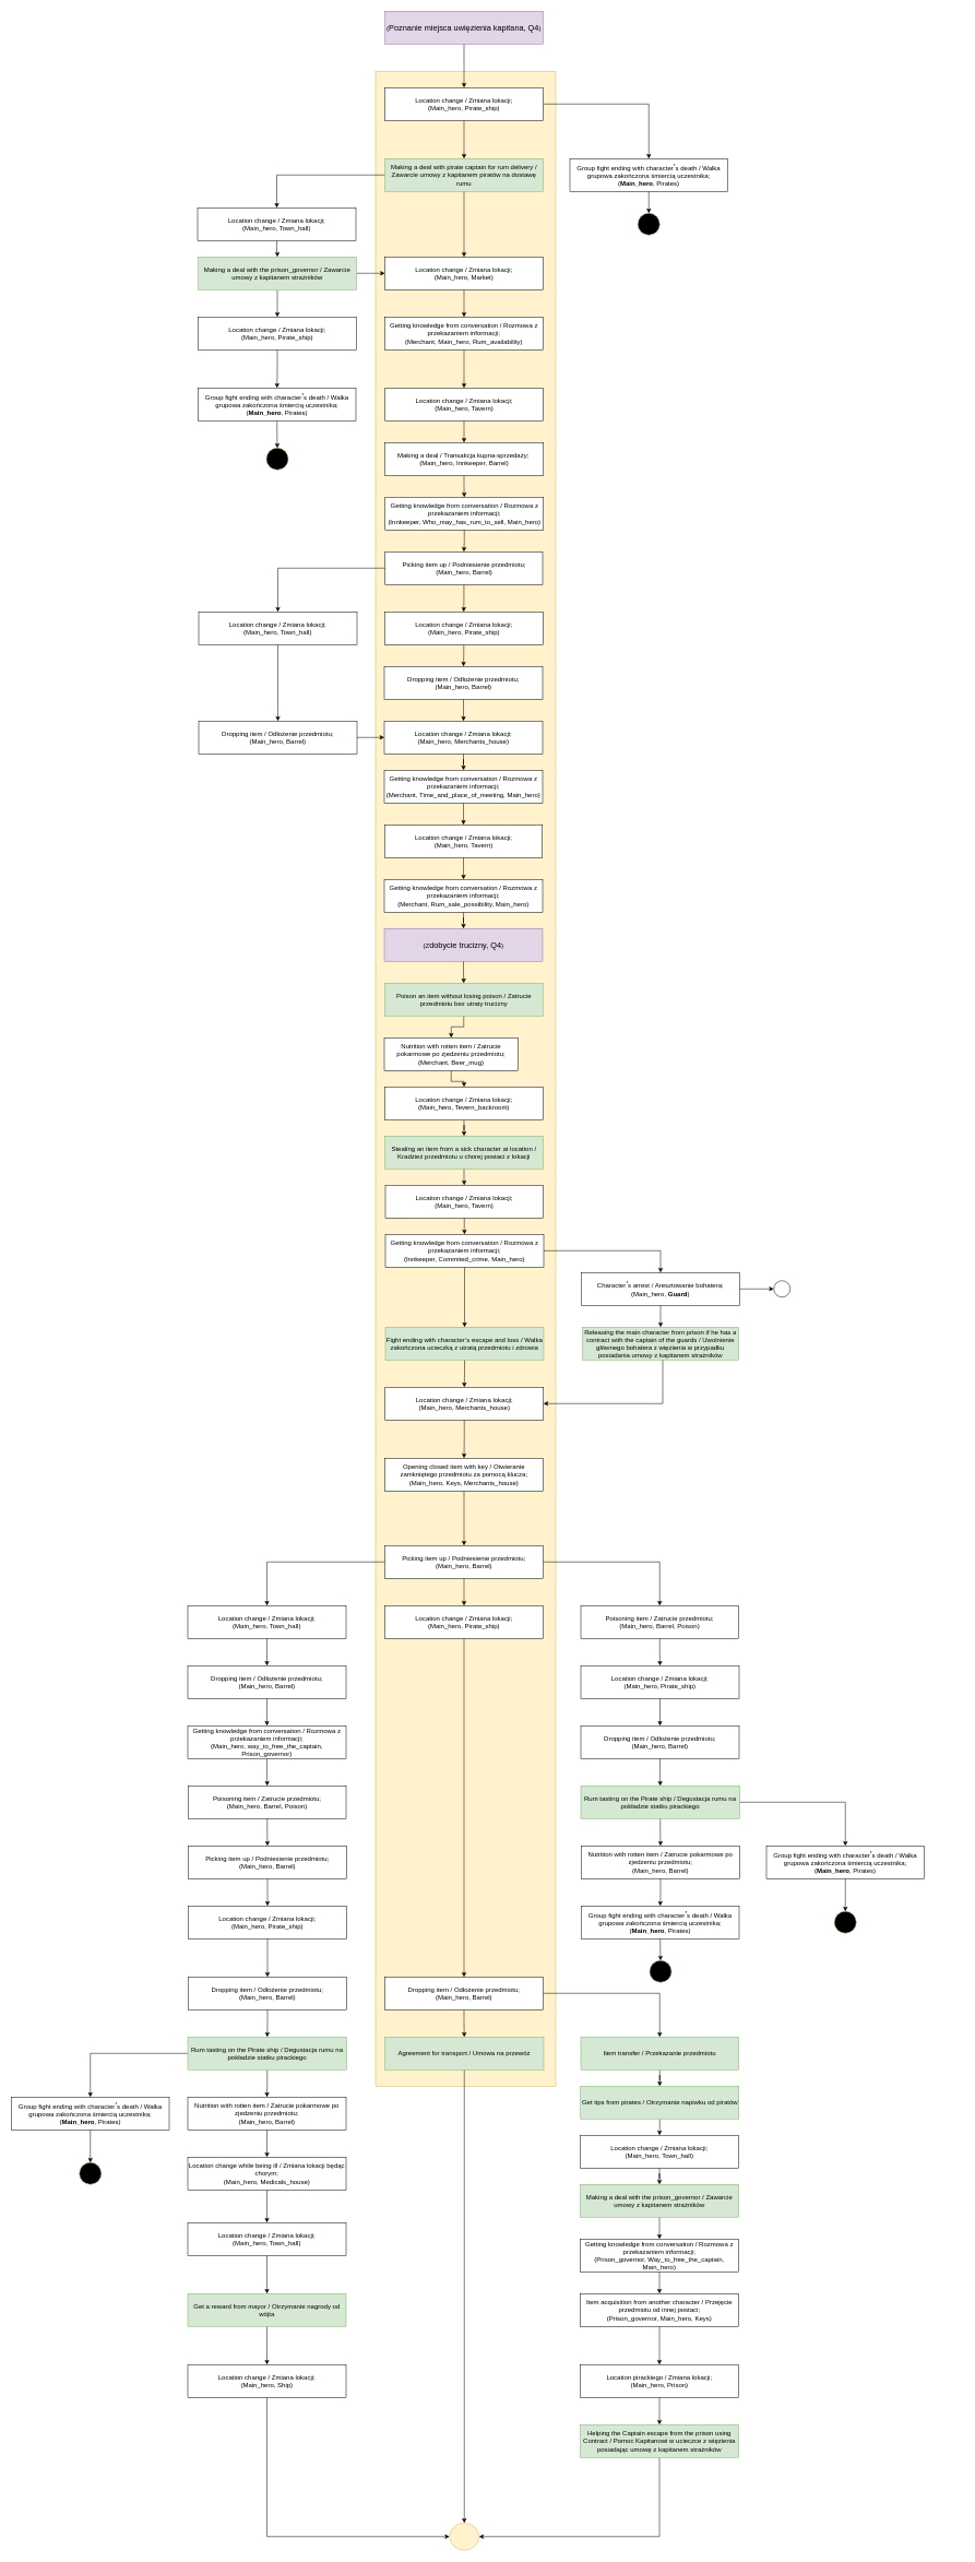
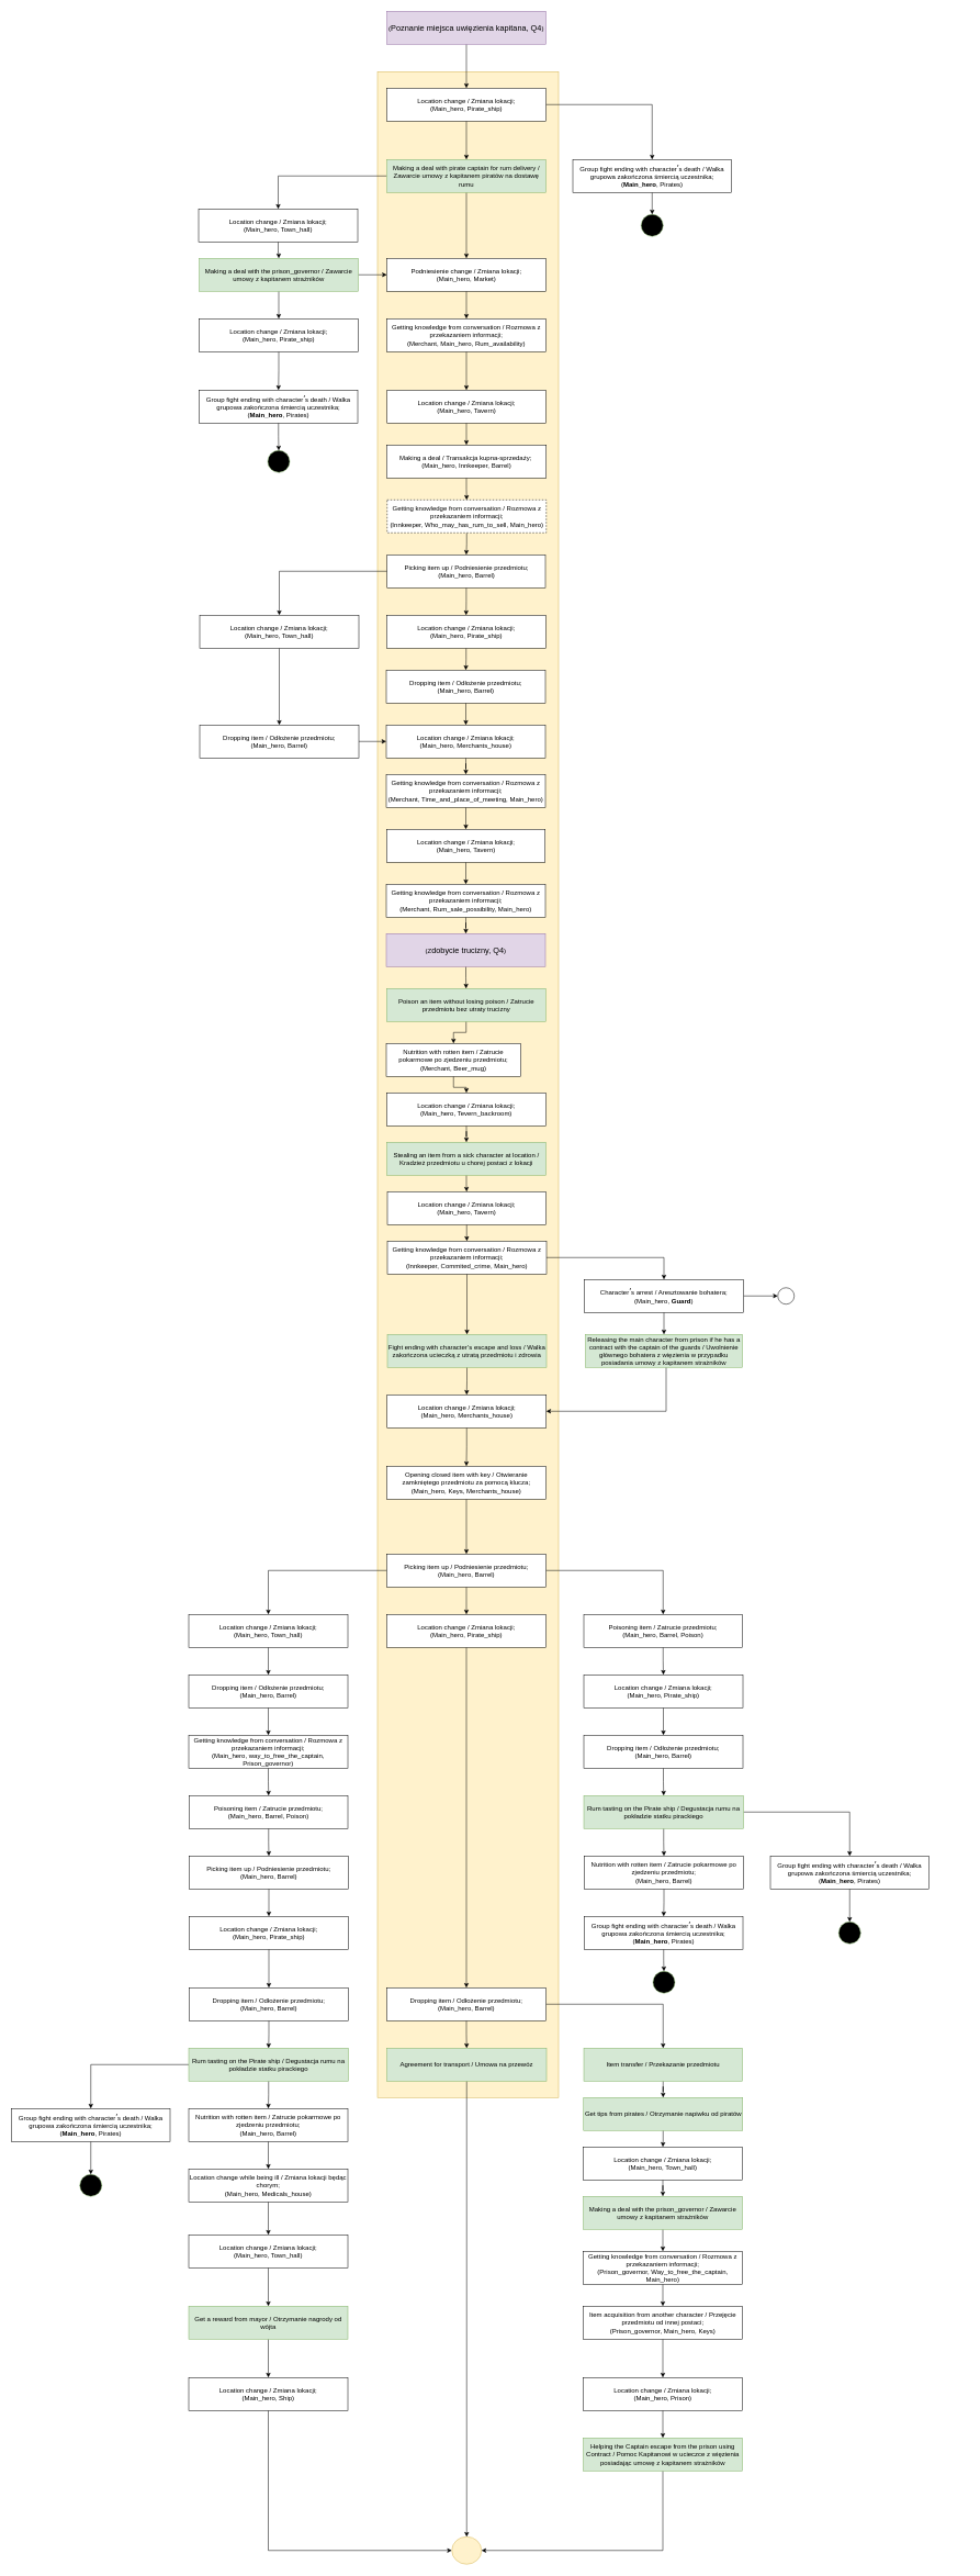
- <mxCell id="8" value="Location change / Zmiana lokacji;&lt;br&gt;(Main_hero, Market)" style="rounded=0;whiteSpace=wrap;html=1;" parent="1" vertex="1"><mxGeometry x="704" y="470" width="290" height="60" as="geometry" /></mxCell>
+ <mxCell id="8" value="Podniesienie change / Zmiana lokacji;&lt;br&gt;(Main_hero, Market)" style="rounded=0;whiteSpace=wrap;html=1;" parent="1" vertex="1"><mxGeometry x="704" y="470" width="290" height="60" as="geometry" /></mxCell>
- <mxCell id="106" value="Getting knowledge from conversation / Rozmowa z przekazaniem informacji;&lt;br&gt;(Innkeeper, Who_may_has_rum_to_sell, Main_hero)" style="rounded=0;whiteSpace=wrap;html=1;" parent="1" vertex="1"><mxGeometry x="704.5" y="910" width="290" height="60" as="geometry" /></mxCell>
+ <mxCell id="106" value="Getting knowledge from conversation / Rozmowa z przekazaniem informacji;&lt;br&gt;(Innkeeper, Who_may_has_rum_to_sell, Main_hero)" style="rounded=0;whiteSpace=wrap;html=1;dashed=1;" parent="1" vertex="1"><mxGeometry x="704.5" y="910" width="290" height="60" as="geometry" /></mxCell>
- <mxCell id="122" value="Location pirackiego / Zmiana lokacji;&lt;br&gt;(Main_hero, Prison)" style="rounded=0;whiteSpace=wrap;html=1;" parent="1" vertex="1"><mxGeometry x="1062" y="4330" width="290" height="60" as="geometry" /></mxCell>
+ <mxCell id="122" value="Location change / Zmiana lokacji;&lt;br&gt;(Main_hero, Prison)" style="rounded=0;whiteSpace=wrap;html=1;" parent="1" vertex="1"><mxGeometry x="1062" y="4330" width="290" height="60" as="geometry" /></mxCell>
